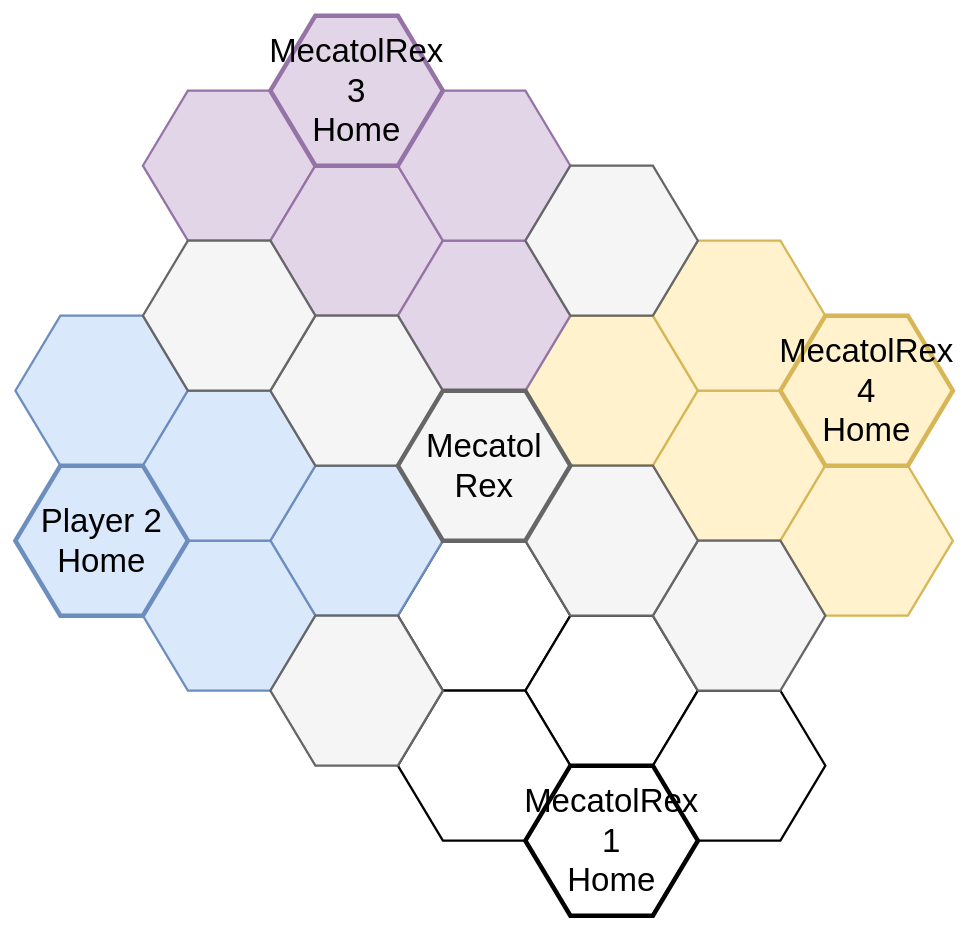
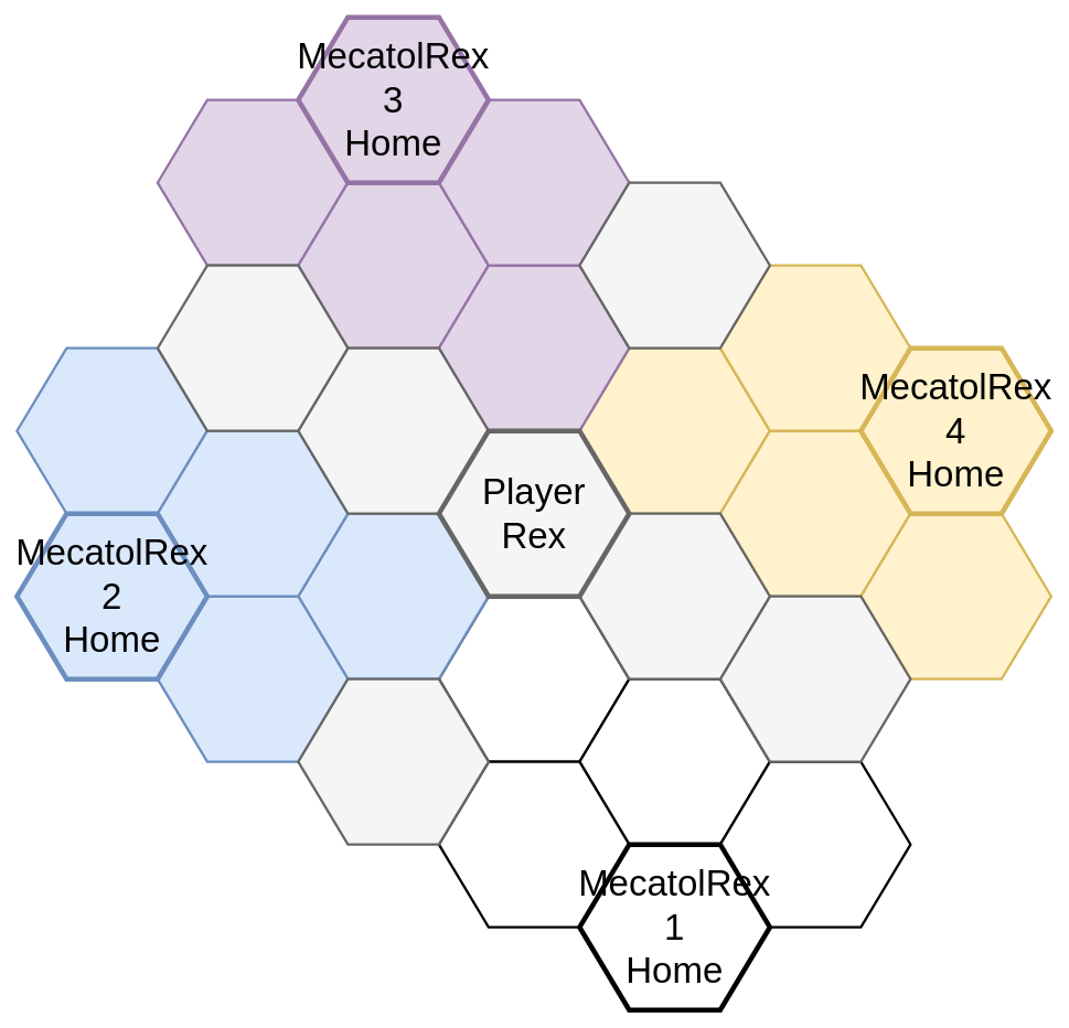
- <mxCell id="28" value="Mecatol&lt;br style=&quot;font-size: 44px;&quot;&gt;Rex" style="shape=hexagon;perimeter=hexagonPerimeter2;whiteSpace=wrap;html=1;fixedSize=1;size=60;fontSize=44;fontFamily=Helvetica;strokeWidth=6;fillColor=#f5f5f5;strokeColor=#666666;" parent="1" vertex="1"><mxGeometry x="530" y="520" width="230" height="200" as="geometry" /></mxCell>
+ <mxCell id="28" value="Player&lt;br style=&quot;font-size: 44px;&quot;&gt;Rex" style="shape=hexagon;perimeter=hexagonPerimeter2;whiteSpace=wrap;html=1;fixedSize=1;size=60;fontSize=44;fontFamily=Helvetica;strokeWidth=6;fillColor=#f5f5f5;strokeColor=#666666;" parent="1" vertex="1"><mxGeometry x="530" y="520" width="230" height="200" as="geometry" /></mxCell>
- <mxCell id="19" value="Player 2&lt;br style=&quot;font-size: 44px;&quot;&gt;Home" style="shape=hexagon;perimeter=hexagonPerimeter2;whiteSpace=wrap;html=1;fixedSize=1;size=60;fontSize=44;fontFamily=Helvetica;strokeWidth=6;fillColor=#dae8fc;strokeColor=#6c8ebf;" parent="1" vertex="1"><mxGeometry x="20" y="620" width="230" height="200" as="geometry" /></mxCell>
+ <mxCell id="19" value="MecatolRex 2&lt;br style=&quot;font-size: 44px;&quot;&gt;Home" style="shape=hexagon;perimeter=hexagonPerimeter2;whiteSpace=wrap;html=1;fixedSize=1;size=60;fontSize=44;fontFamily=Helvetica;strokeWidth=6;fillColor=#dae8fc;strokeColor=#6c8ebf;" parent="1" vertex="1"><mxGeometry x="20" y="620" width="230" height="200" as="geometry" /></mxCell>
